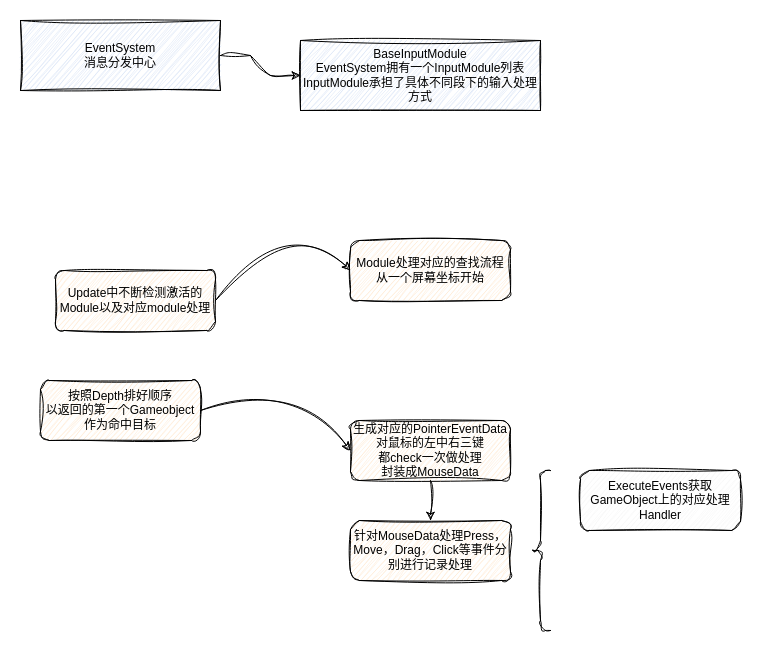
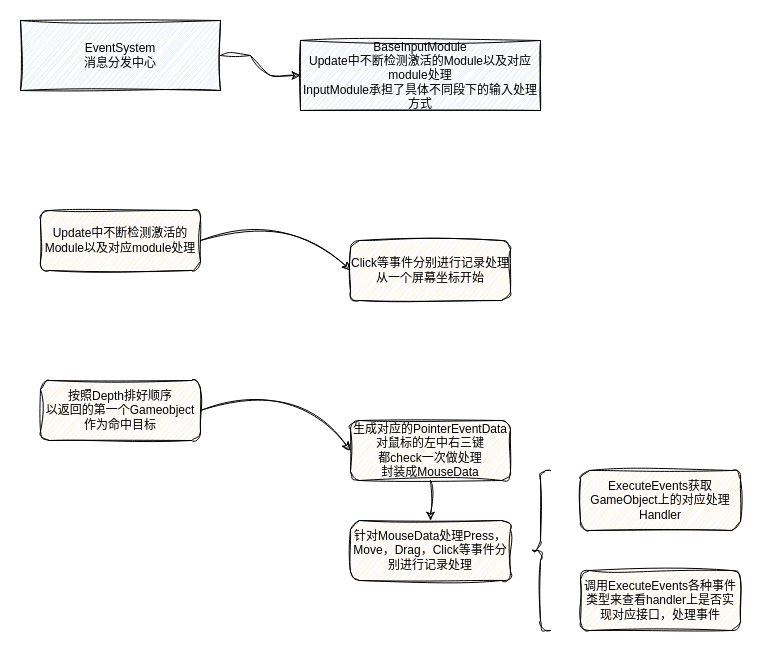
- <mxCell id="4" value="BaseInputModule&lt;br&gt;EventSystem拥有一个InputModule列表&lt;br&gt;InputModule承担了具体不同段下的输入处理方式" style="rounded=0;whiteSpace=wrap;html=1;sketch=1;curveFitting=1;jiggle=2;fillColor=#D4E1F5;fontFamily=Helvetica;fontStyle=0" vertex="1" parent="1"><mxGeometry x="300" y="40" width="240" height="70" as="geometry" /></mxCell>
+ <mxCell id="4" value="BaseInputModule&lt;br&gt;Update中不断检测激活的Module以及对应module处理&lt;br&gt;InputModule承担了具体不同段下的输入处理方式" style="rounded=0;whiteSpace=wrap;html=1;sketch=1;curveFitting=1;jiggle=2;fillColor=#D4E1F5;fontFamily=Helvetica;fontStyle=0" vertex="1" parent="1"><mxGeometry x="300" y="40" width="240" height="70" as="geometry" /></mxCell>
- <mxCell id="7" value="Module处理对应的查找流程&lt;br&gt;从一个屏幕坐标开始" style="rounded=1;whiteSpace=wrap;html=1;sketch=1;hachureGap=4;jiggle=2;curveFitting=1;fontFamily=Helvetica;fillColor=#FFE6CC;fontStyle=0" vertex="1" parent="1"><mxGeometry x="350" y="240" width="160" height="60" as="geometry" /></mxCell>
+ <mxCell id="7" value="Click等事件分别进行记录处理&lt;br&gt;从一个屏幕坐标开始" style="rounded=1;whiteSpace=wrap;html=1;sketch=1;hachureGap=4;jiggle=2;curveFitting=1;fontFamily=Helvetica;fillColor=#FFE6CC;fontStyle=0" vertex="1" parent="1"><mxGeometry x="350" y="240" width="160" height="60" as="geometry" /></mxCell>
- <mxCell id="5" value="Update中不断检测激活的Module以及对应module处理" style="rounded=1;whiteSpace=wrap;html=1;sketch=1;hachureGap=4;jiggle=2;curveFitting=1;fontFamily=Helvetica;fillColor=#FFE6CC;fontStyle=0" vertex="1" parent="1"><mxGeometry x="55" y="270" width="160" height="60" as="geometry" /></mxCell>
+ <mxCell id="5" value="Update中不断检测激活的Module以及对应module处理" style="rounded=1;whiteSpace=wrap;html=1;sketch=1;hachureGap=4;jiggle=2;curveFitting=1;fontFamily=Helvetica;fillColor=#FFE6CC;fontStyle=0" vertex="1" parent="1"><mxGeometry x="40" y="210" width="160" height="60" as="geometry" /></mxCell>
- <mxCell id="13" value="ExecuteEvents获取GameObject上的对应处理Handler" style="rounded=1;whiteSpace=wrap;html=1;sketch=1;hachureGap=4;jiggle=2;curveFitting=1;fontFamily=Helvetica;fillColor=#f5f5f5;fontStyle=0;" vertex="1" parent="1"><mxGeometry x="580" y="470" width="160" height="60" as="geometry" /></mxCell>
+ <mxCell id="13" value="ExecuteEvents获取GameObject上的对应处理Handler" style="rounded=1;whiteSpace=wrap;html=1;sketch=1;hachureGap=4;jiggle=2;curveFitting=1;fontFamily=Helvetica;fillColor=#FFE6CC;fontStyle=0" vertex="1" parent="1"><mxGeometry x="580" y="470" width="160" height="60" as="geometry" /></mxCell>
+ <mxCell id="15" value="调用ExecuteEvents各种事件类型来查看handler上是否实现对应接口，处理事件" style="rounded=1;whiteSpace=wrap;html=1;sketch=1;hachureGap=4;jiggle=2;curveFitting=1;fontFamily=Helvetica;fillColor=#FFE6CC;fontStyle=0" vertex="1" parent="1"><mxGeometry x="580" y="570" width="160" height="60" as="geometry" /></mxCell>
